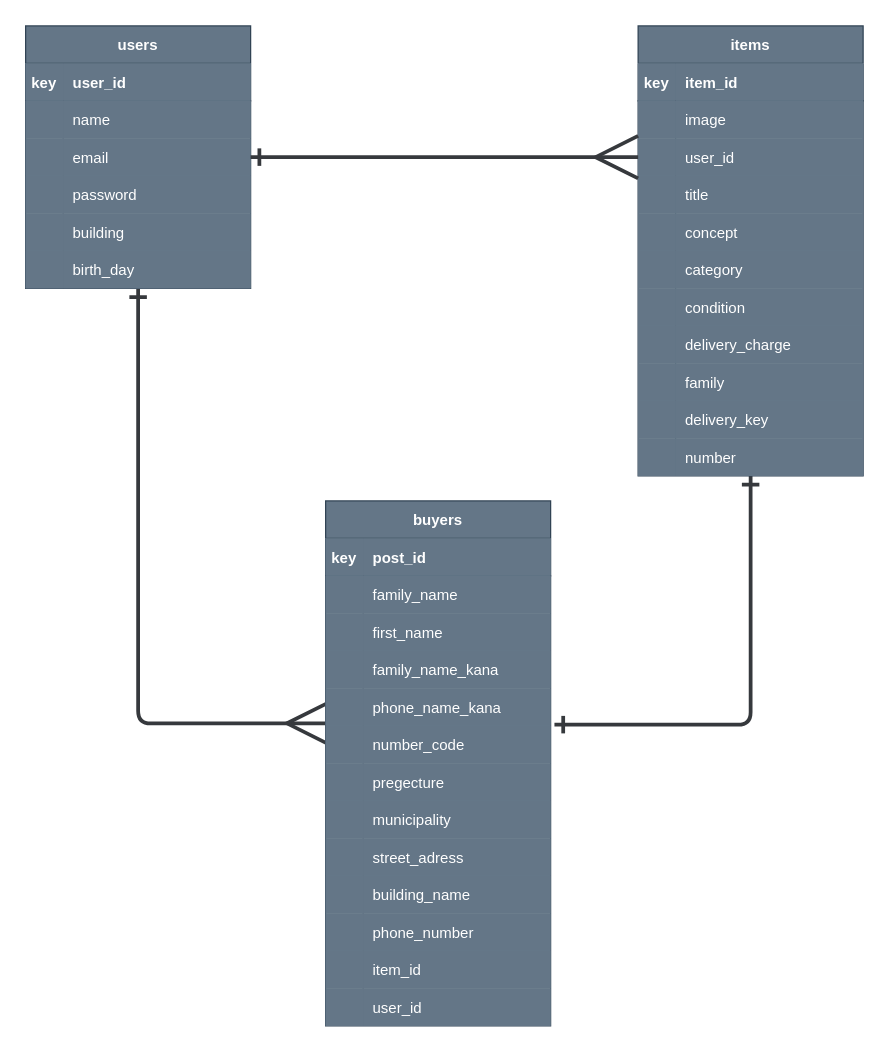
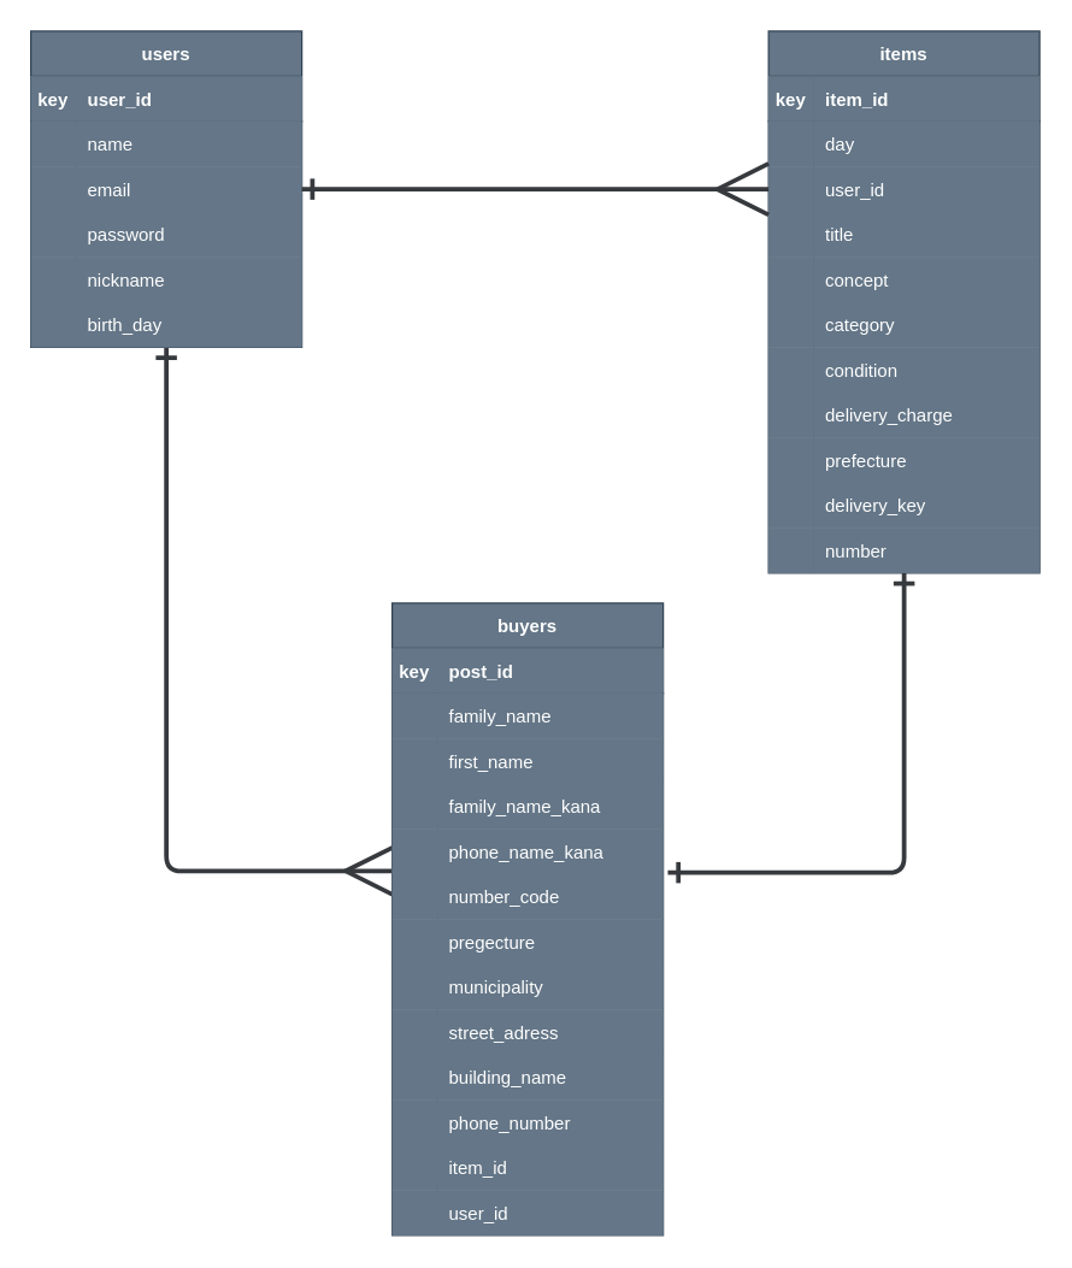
- <mxCell id="29" value="image" style="shape=partialRectangle;connectable=0;top=0;left=0;bottom=0;right=0;align=left;spacingLeft=6;overflow=hidden;fillColor=#647687;labelBackgroundColor=none;strokeColor=#314354;fontColor=#ffffff;" vertex="1" parent="27"><mxGeometry x="30" width="150" height="30" as="geometry"><mxRectangle width="150" height="30" as="alternateBounds" /></mxGeometry></mxCell>
+ <mxCell id="29" value="day" style="shape=partialRectangle;connectable=0;top=0;left=0;bottom=0;right=0;align=left;spacingLeft=6;overflow=hidden;fillColor=#647687;labelBackgroundColor=none;strokeColor=#314354;fontColor=#ffffff;" vertex="1" parent="27"><mxGeometry x="30" width="150" height="30" as="geometry"><mxRectangle width="150" height="30" as="alternateBounds" /></mxGeometry></mxCell>
- <mxCell id="18" value="building" style="shape=partialRectangle;connectable=0;top=0;left=0;bottom=0;right=0;align=left;spacingLeft=6;overflow=hidden;fillColor=#647687;labelBackgroundColor=none;strokeColor=#314354;fontColor=#ffffff;" vertex="1" parent="16"><mxGeometry x="30" width="150" height="30" as="geometry"><mxRectangle width="150" height="30" as="alternateBounds" /></mxGeometry></mxCell>
+ <mxCell id="18" value="nickname" style="shape=partialRectangle;connectable=0;top=0;left=0;bottom=0;right=0;align=left;spacingLeft=6;overflow=hidden;fillColor=#647687;labelBackgroundColor=none;strokeColor=#314354;fontColor=#ffffff;" vertex="1" parent="16"><mxGeometry x="30" width="150" height="30" as="geometry"><mxRectangle width="150" height="30" as="alternateBounds" /></mxGeometry></mxCell>
- <mxCell id="50" value="family" style="shape=partialRectangle;connectable=0;top=0;left=0;bottom=0;right=0;align=left;spacingLeft=6;overflow=hidden;fillColor=#647687;labelBackgroundColor=none;strokeColor=#314354;fontColor=#ffffff;" vertex="1" parent="48"><mxGeometry x="30" width="150" height="30" as="geometry"><mxRectangle width="150" height="30" as="alternateBounds" /></mxGeometry></mxCell>
+ <mxCell id="50" value="prefecture" style="shape=partialRectangle;connectable=0;top=0;left=0;bottom=0;right=0;align=left;spacingLeft=6;overflow=hidden;fillColor=#647687;labelBackgroundColor=none;strokeColor=#314354;fontColor=#ffffff;" vertex="1" parent="48"><mxGeometry x="30" width="150" height="30" as="geometry"><mxRectangle width="150" height="30" as="alternateBounds" /></mxGeometry></mxCell>
